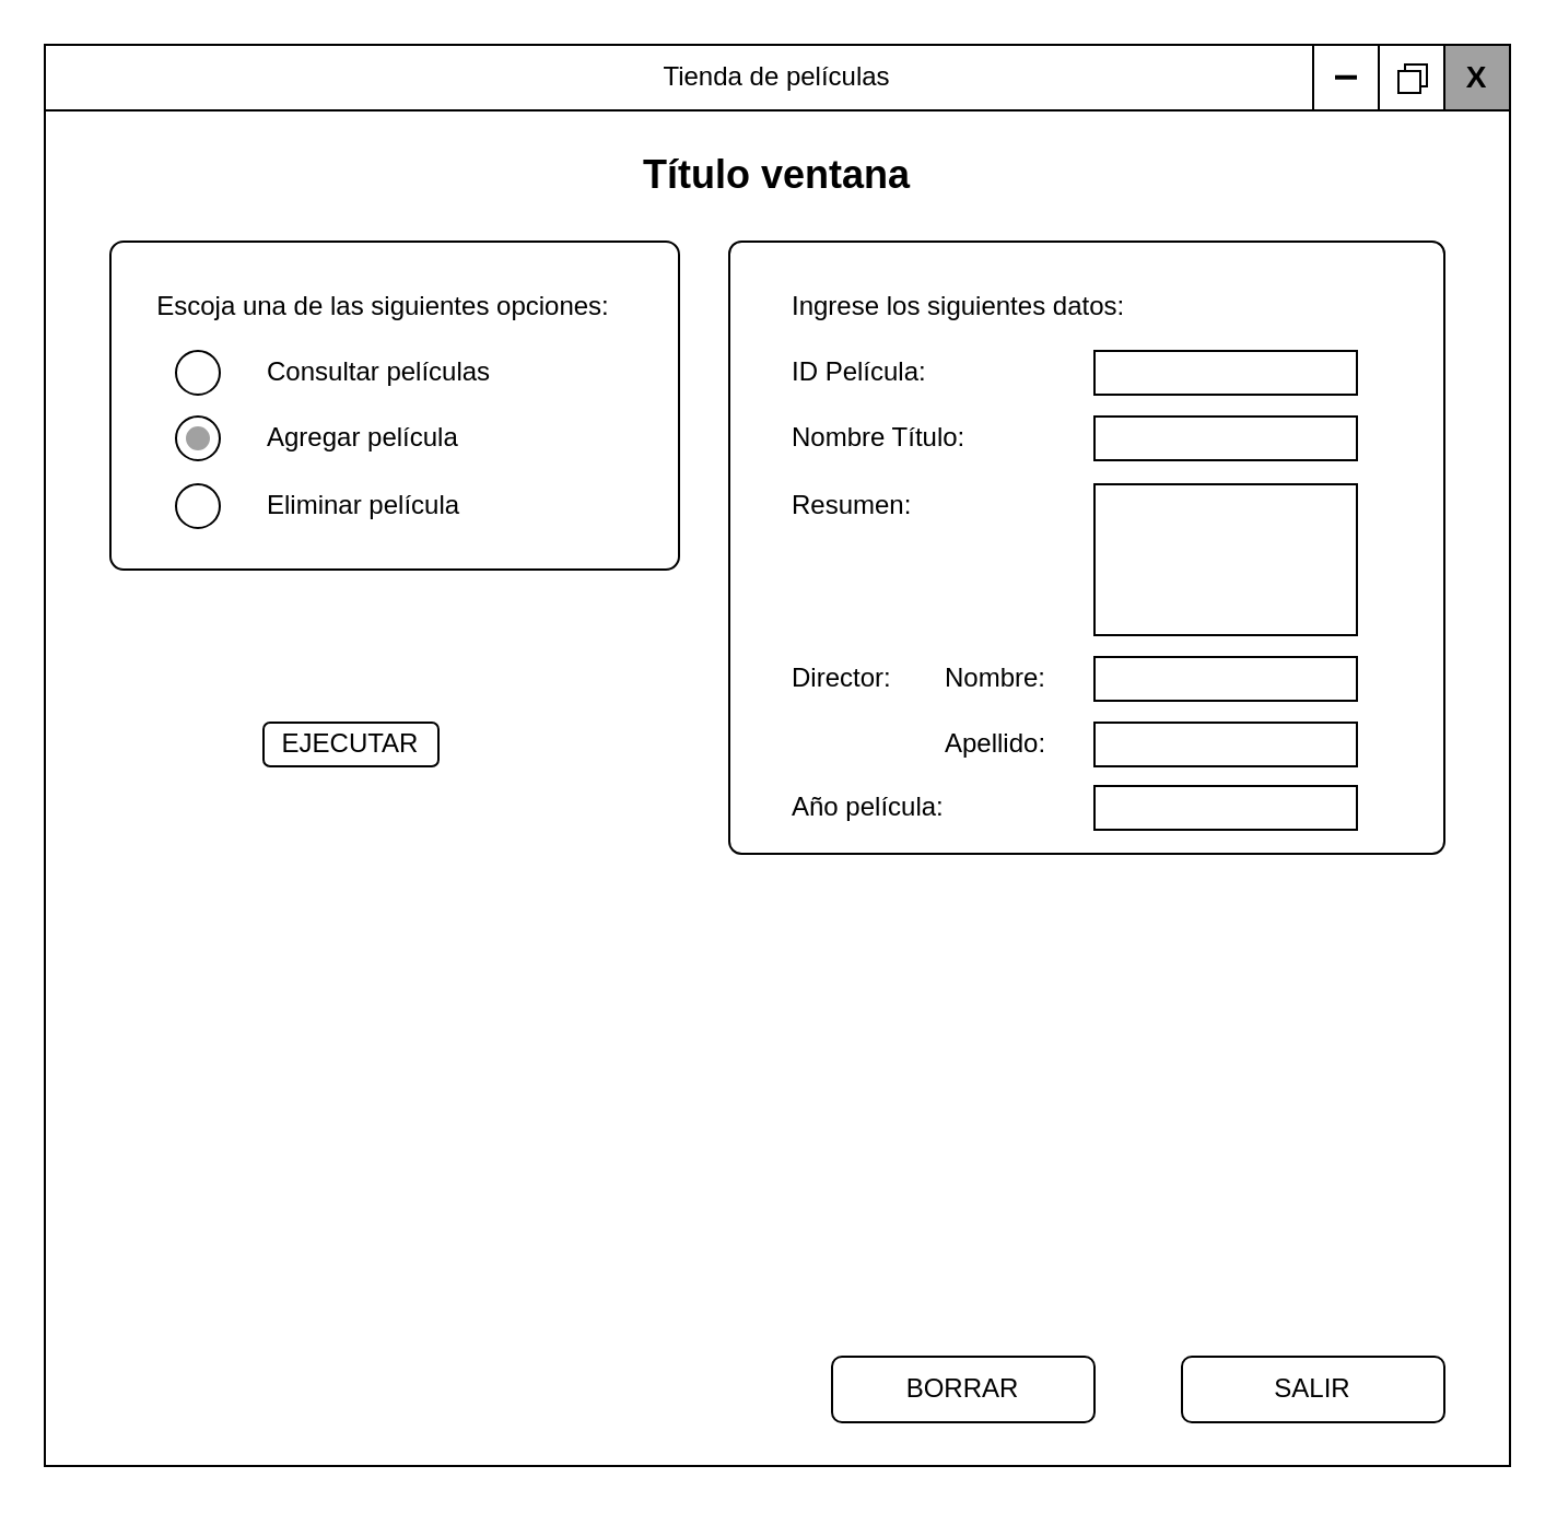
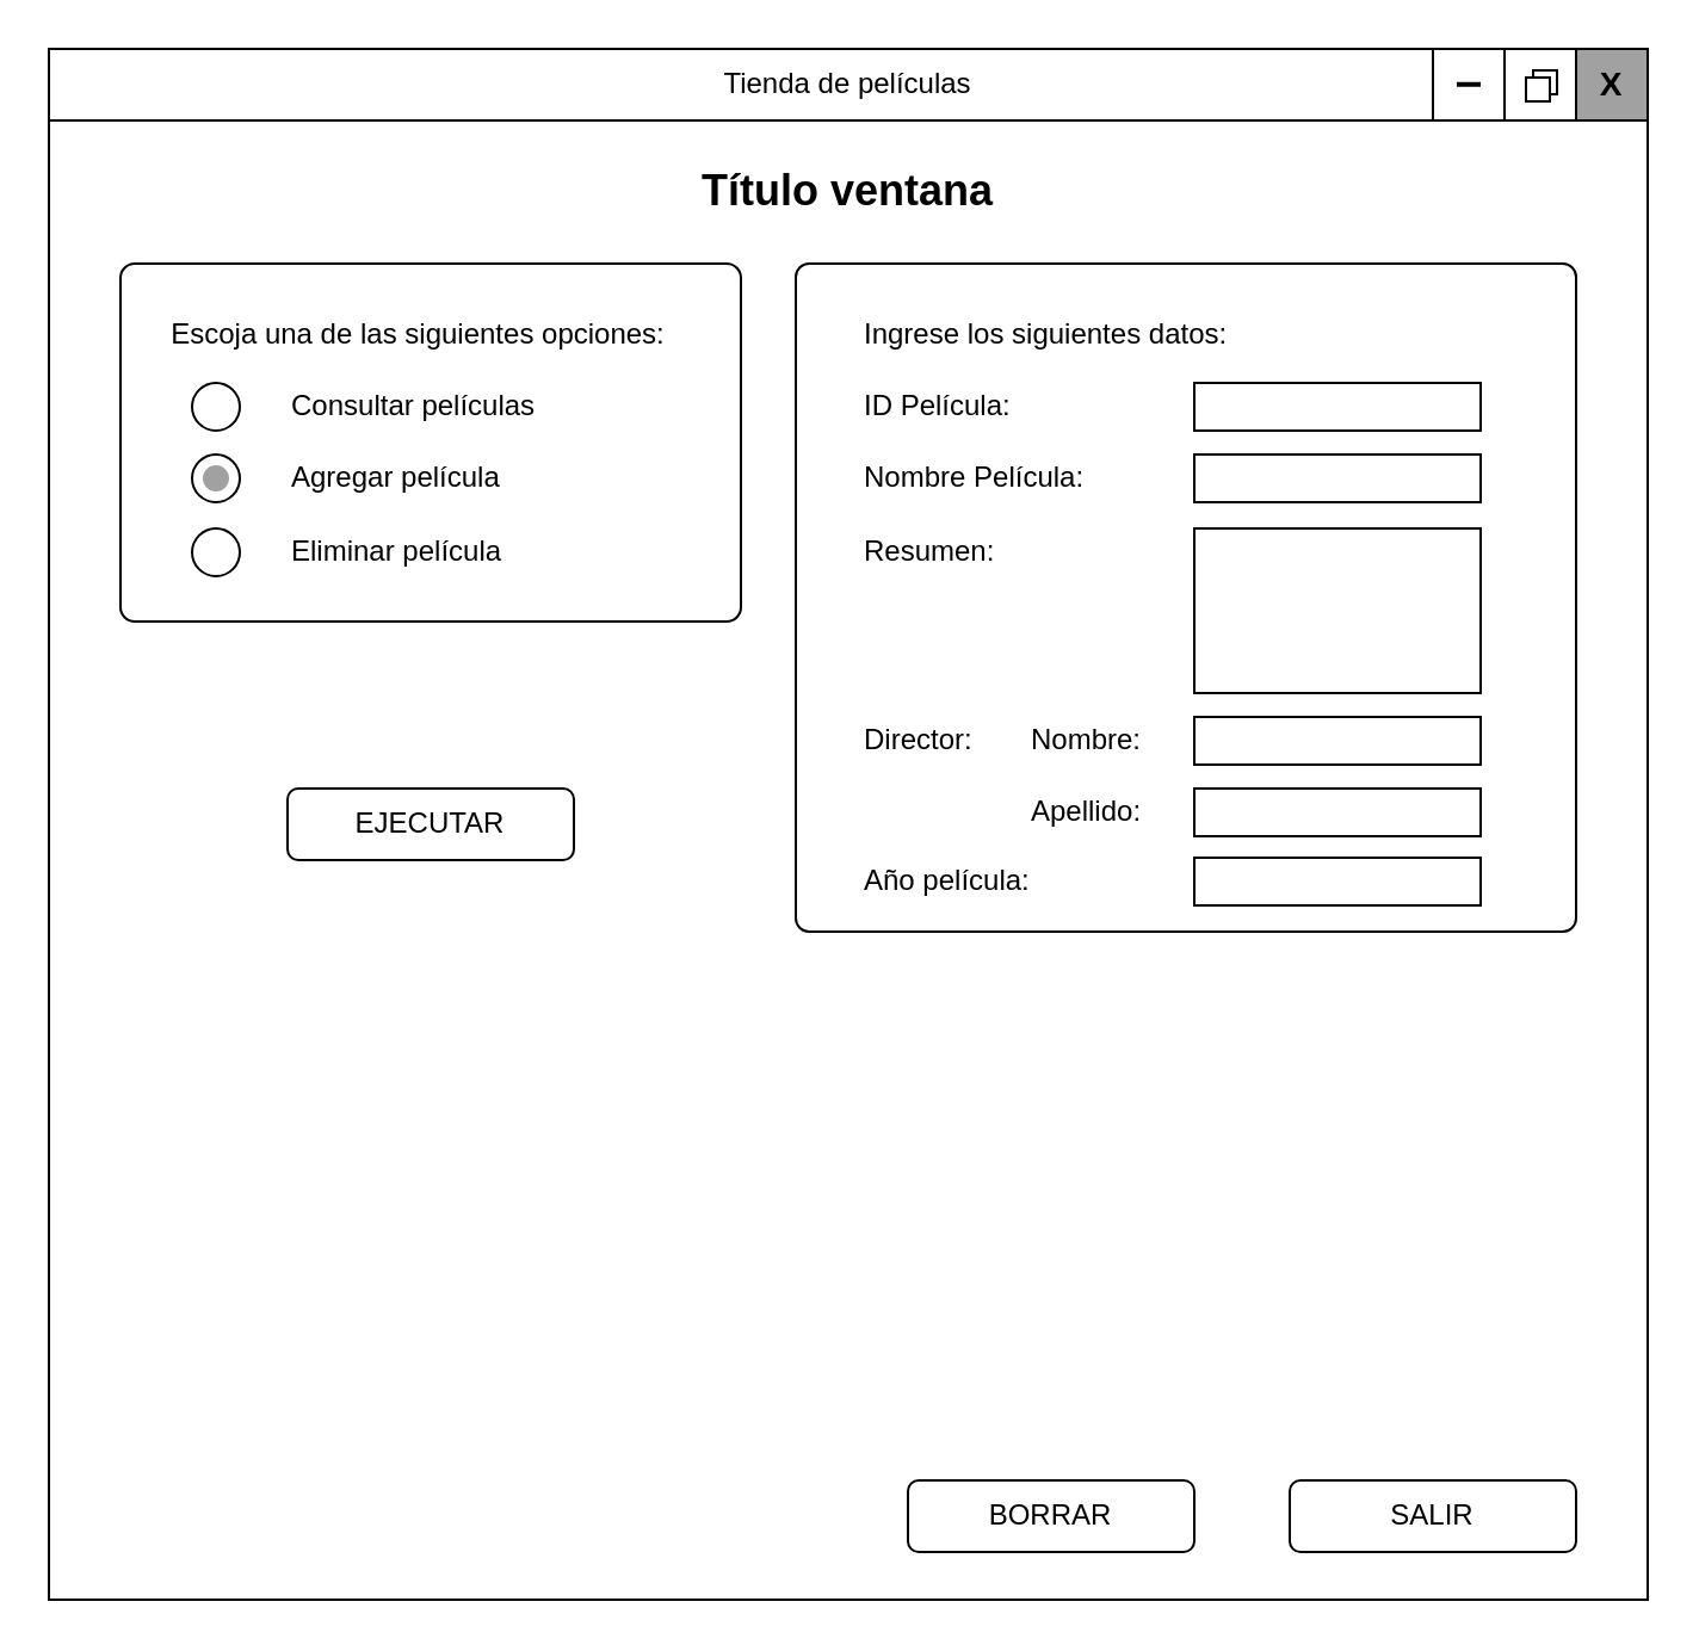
- <mxCell id="13" value="Nombre Título:" style="text;html=1;strokeColor=none;fillColor=none;align=left;verticalAlign=middle;whiteSpace=wrap;rounded=0;" parent="1" vertex="1"><mxGeometry x="360" y="190" width="130" height="20" as="geometry" /></mxCell>
+ <mxCell id="13" value="Nombre Película:" style="text;html=1;strokeColor=none;fillColor=none;align=left;verticalAlign=middle;whiteSpace=wrap;rounded=0;" parent="1" vertex="1"><mxGeometry x="360" y="190" width="130" height="20" as="geometry" /></mxCell>
- <mxCell id="33" value="EJECUTAR" style="rounded=1;whiteSpace=wrap;html=1;" parent="1" vertex="1"><mxGeometry x="120" y="330" width="80" height="20" as="geometry" /></mxCell>
+ <mxCell id="33" value="EJECUTAR" style="rounded=1;whiteSpace=wrap;html=1;" parent="1" vertex="1"><mxGeometry x="120" y="330" width="120" height="30" as="geometry" /></mxCell>
